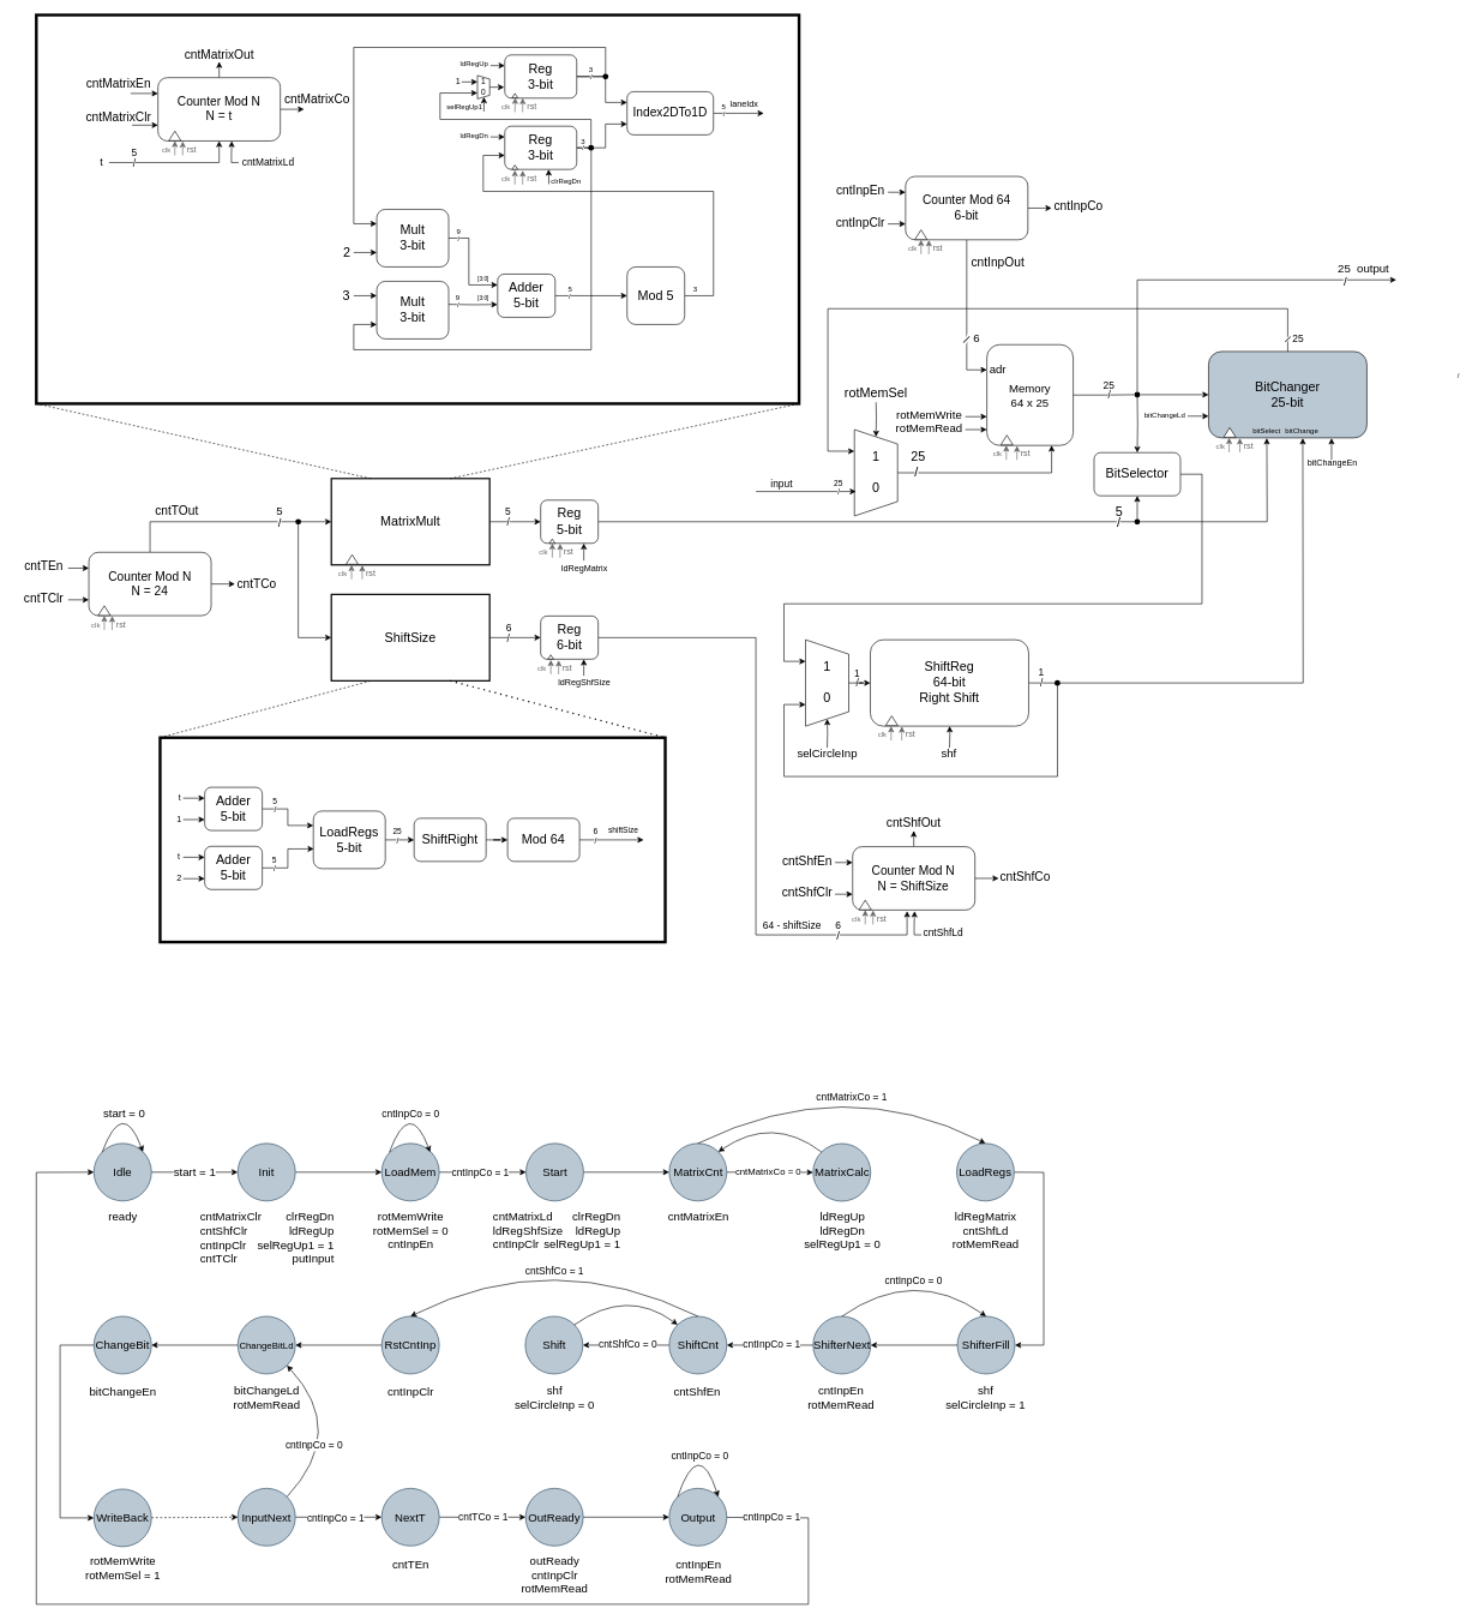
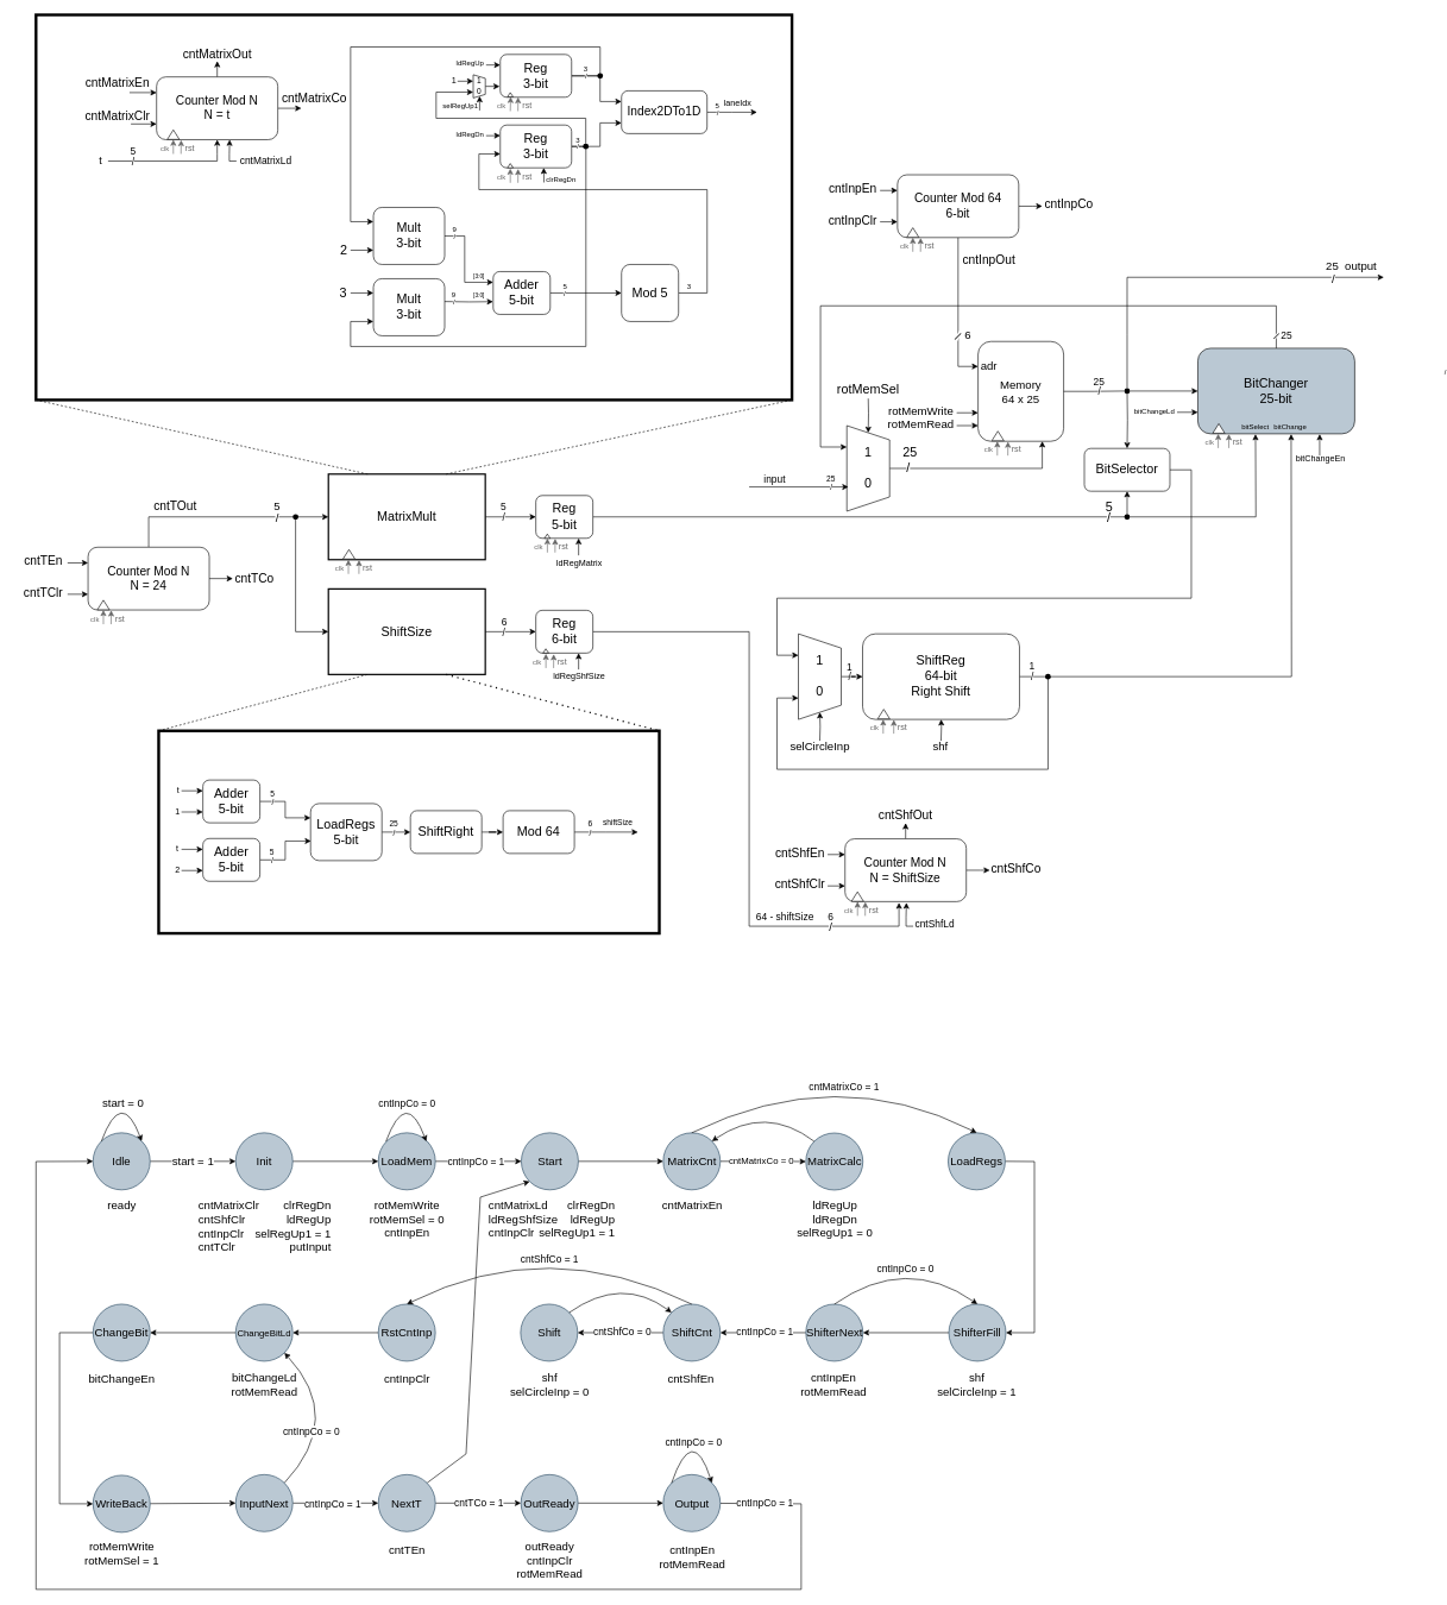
+ <mxCell id="334" style="edgeStyle=none;rounded=0;orthogonalLoop=1;jettySize=auto;html=1;exitX=1;exitY=0;exitDx=0;exitDy=0;entryX=0;entryY=1;entryDx=0;entryDy=0;fontSize=14;endArrow=classic;endFill=1;" parent="1" source="335" target="289" edge="1"><mxGeometry relative="1" as="geometry"><Array as="points"><mxPoint x="653" y="2038" /><mxPoint x="673" y="1678" /></Array></mxGeometry></mxCell>
- <mxCell id="296" value="&lt;div&gt;ldRegMatrix&lt;/div&gt;&lt;div&gt;cntShfLd&lt;/div&gt;&lt;div&gt;rotMemRead&lt;/div&gt;" style="text;html=1;align=center;verticalAlign=middle;resizable=0;points=[];autosize=1;strokeColor=none;fillColor=none;fontSize=16;" parent="1" vertex="1"><mxGeometry x="1309" y="1673.72" width="120" height="70" as="geometry" /></mxCell>
- <mxCell id="349" style="edgeStyle=none;rounded=0;orthogonalLoop=1;jettySize=auto;html=1;entryX=0;entryY=0.5;entryDx=0;entryDy=0;fontSize=14;endArrow=classic;endFill=1;dashed=1;" parent="1" source="350" target="331" edge="1"><mxGeometry relative="1" as="geometry" /></mxCell>
+ <mxCell id="349" style="edgeStyle=none;rounded=0;orthogonalLoop=1;jettySize=auto;html=1;entryX=0;entryY=0.5;entryDx=0;entryDy=0;fontSize=14;endArrow=classic;endFill=1;" parent="1" source="350" target="331" edge="1"><mxGeometry relative="1" as="geometry" /></mxCell>
